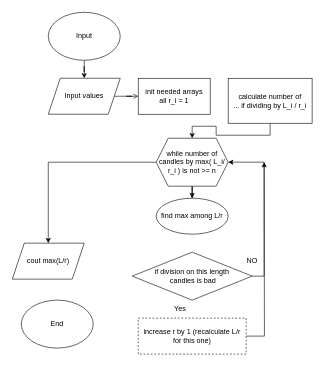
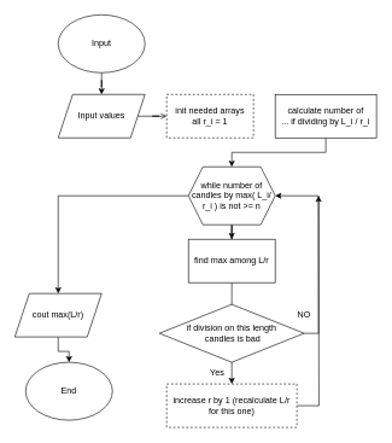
- <mxCell id="9" value="init needed arrays&lt;br&gt;all r_i = 1" style="rounded=0;whiteSpace=wrap;html=1;" vertex="1" parent="1"><mxGeometry x="230" y="130" width="120" height="60" as="geometry" /></mxCell>
+ <mxCell id="9" value="init needed arrays&lt;br&gt;all r_i = 1" style="rounded=0;whiteSpace=wrap;html=1;dashed=1;" vertex="1" parent="1"><mxGeometry x="230" y="130" width="120" height="60" as="geometry" /></mxCell>
- <mxCell id="11" value="calculate number of&lt;br&gt;... if dividing by L_i / r_i" style="rounded=0;whiteSpace=wrap;html=1;" vertex="1" parent="1"><mxGeometry x="380" y="130" width="140" height="75" as="geometry" /></mxCell>
+ <mxCell id="11" value="calculate number of&lt;br&gt;... if dividing by L_i / r_i" style="rounded=0;whiteSpace=wrap;html=1;" vertex="1" parent="1"><mxGeometry x="380" y="130" width="140" height="60" as="geometry" /></mxCell>
- <mxCell id="13" value="find max among L/r" style="ellipse;whiteSpace=wrap;html=1;" vertex="1" parent="1"><mxGeometry x="260" y="330" width="120" height="60" as="geometry" /></mxCell>
+ <mxCell id="13" value="find max among L/r" style="rounded=0;whiteSpace=wrap;html=1;" vertex="1" parent="1"><mxGeometry x="260" y="330" width="120" height="60" as="geometry" /></mxCell>
+ <mxCell id="20" value="" style="edgeStyle=orthogonalEdgeStyle;rounded=0;orthogonalLoop=1;jettySize=auto;html=1;" edge="1" parent="1" source="21" target="22"><mxGeometry relative="1" as="geometry" /></mxCell>
+ <mxCell id="12" value="" style="edgeStyle=orthogonalEdgeStyle;rounded=0;orthogonalLoop=1;jettySize=auto;html=1;" edge="1" parent="1" source="13" target="15"><mxGeometry relative="1" as="geometry" /></mxCell>
